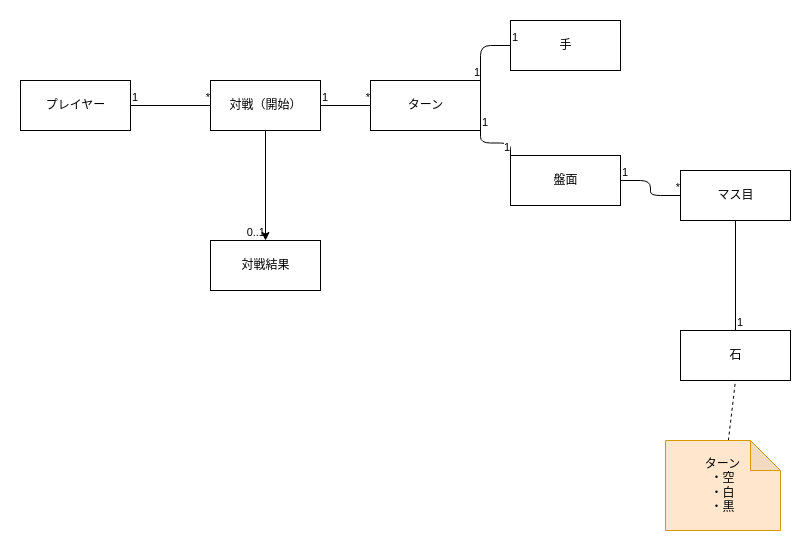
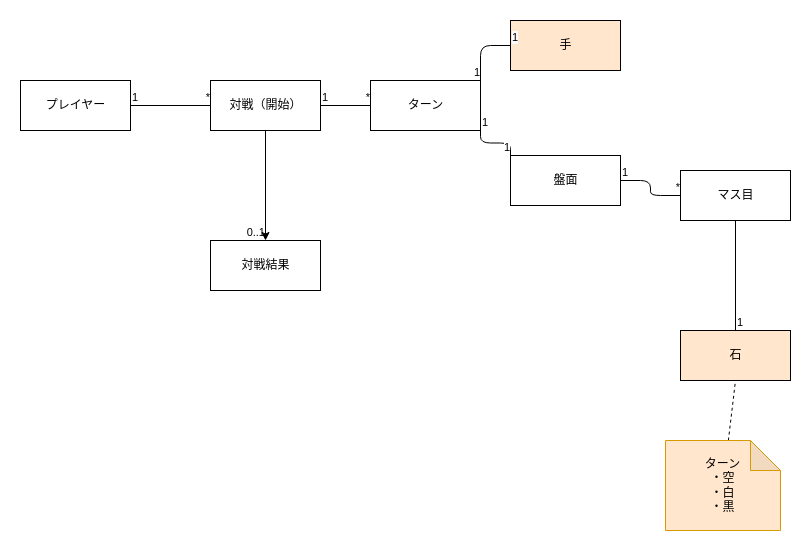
- <mxCell id="28" value="手" style="html=1;" vertex="1" parent="1"><mxGeometry x="510" y="20" width="110" height="50" as="geometry" /></mxCell>
+ <mxCell id="28" value="手" style="html=1;fillColor=#ffe6cc;" vertex="1" parent="1"><mxGeometry x="510" y="20" width="110" height="50" as="geometry" /></mxCell>
- <mxCell id="4" value="石" style="html=1;" vertex="1" parent="1"><mxGeometry x="680" y="330" width="110" height="50" as="geometry" /></mxCell>
+ <mxCell id="4" value="石" style="html=1;fillColor=#ffe6cc;" vertex="1" parent="1"><mxGeometry x="680" y="330" width="110" height="50" as="geometry" /></mxCell>
